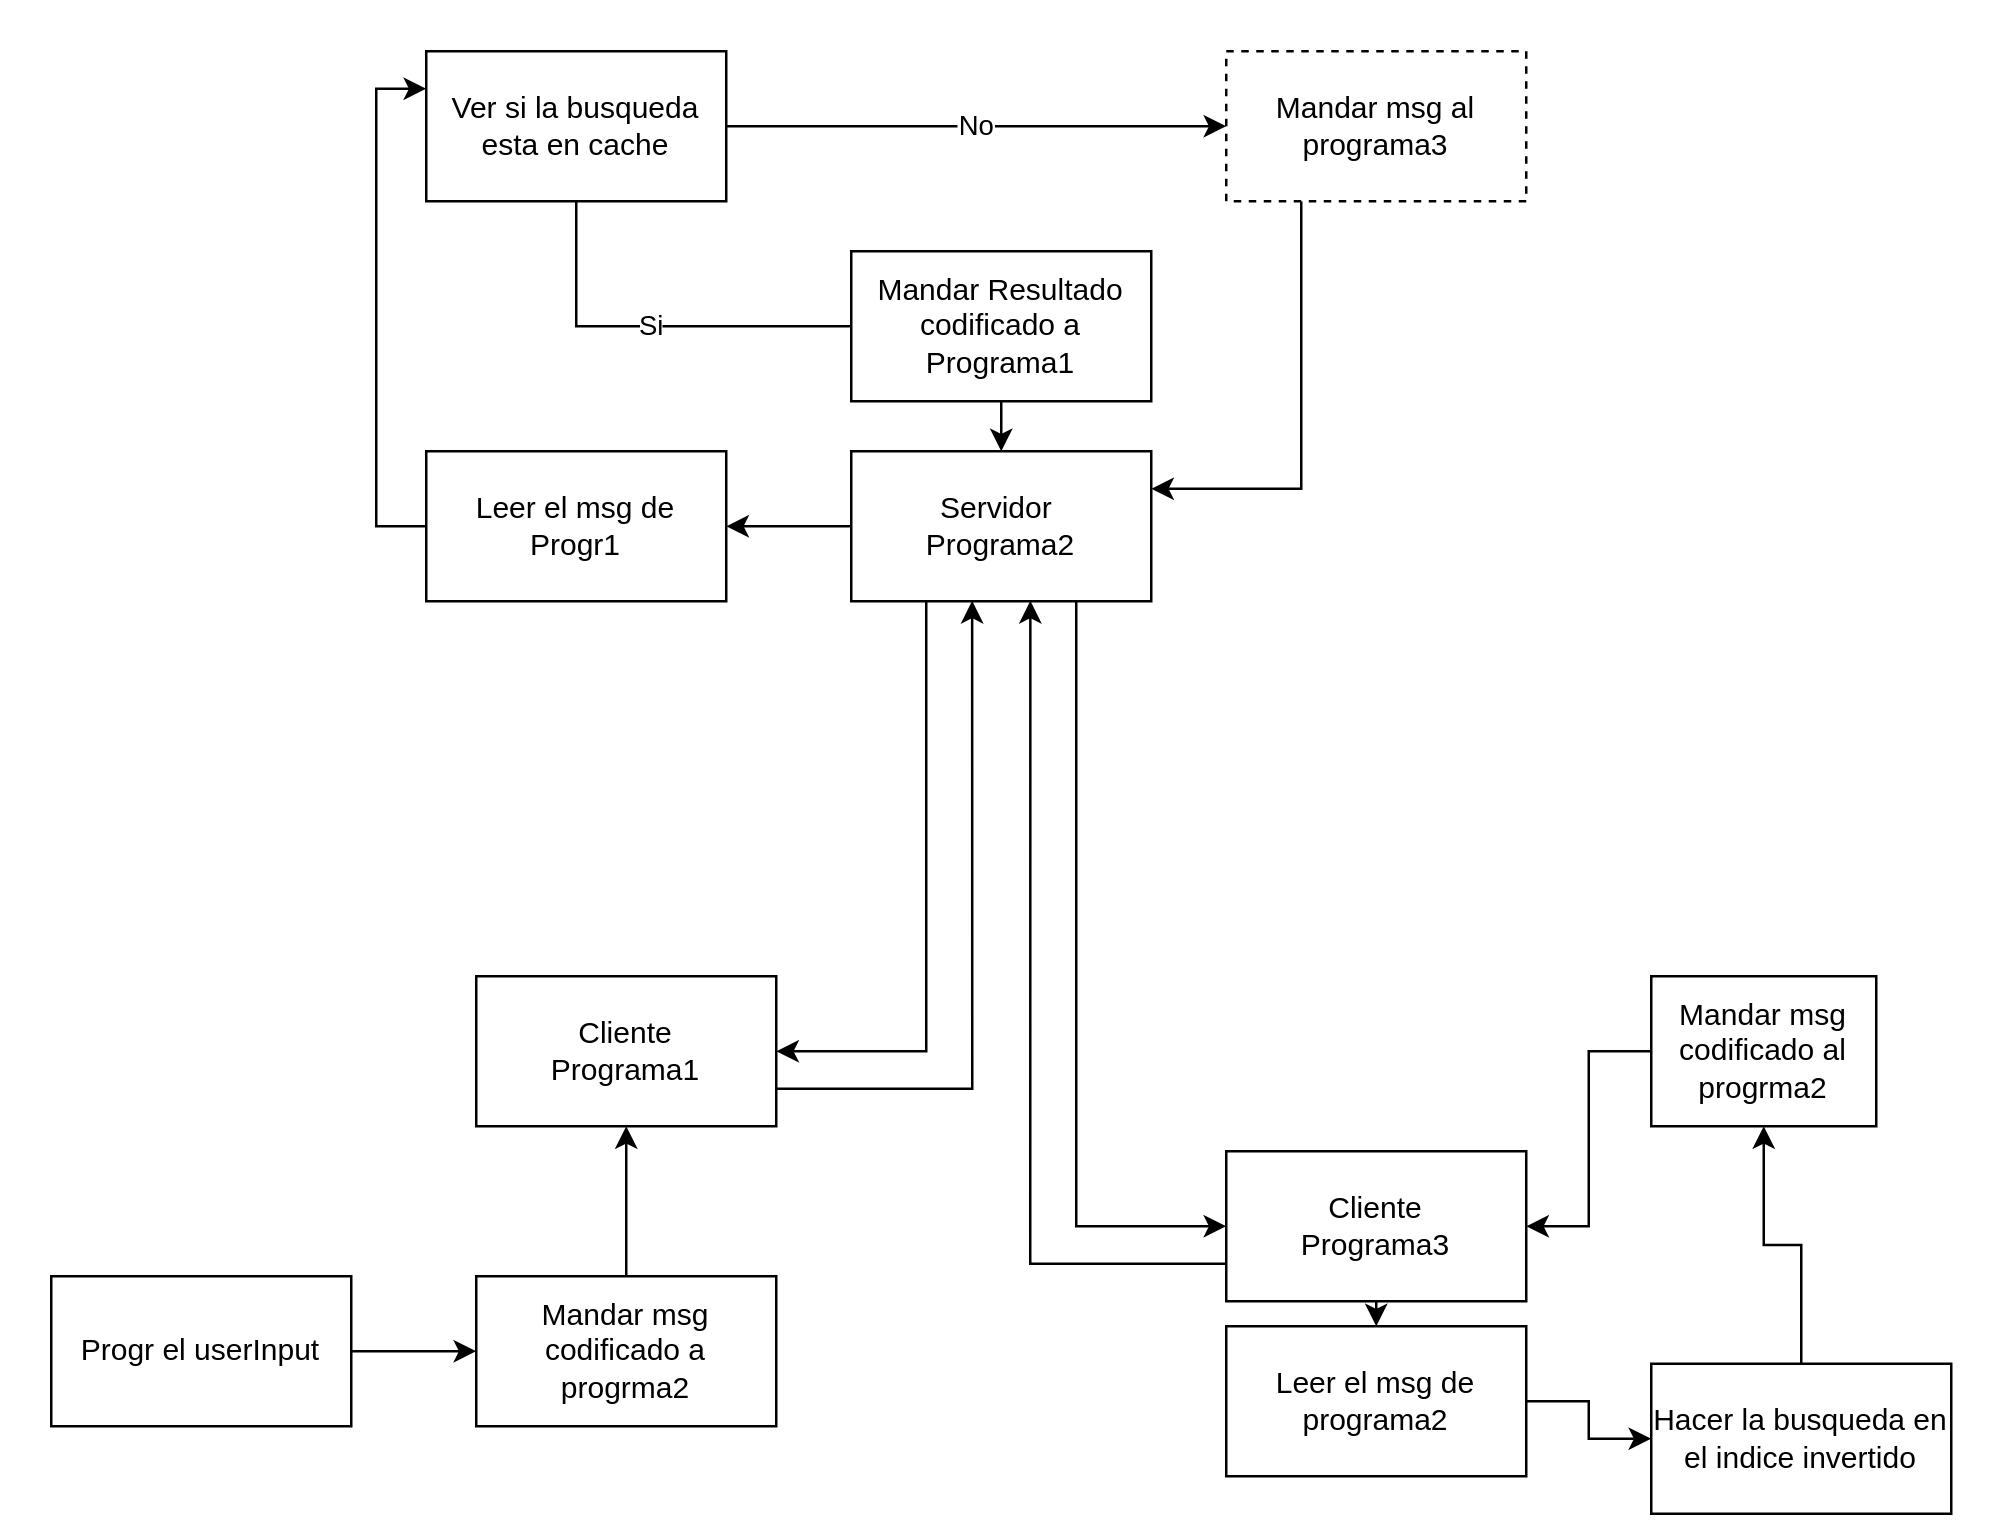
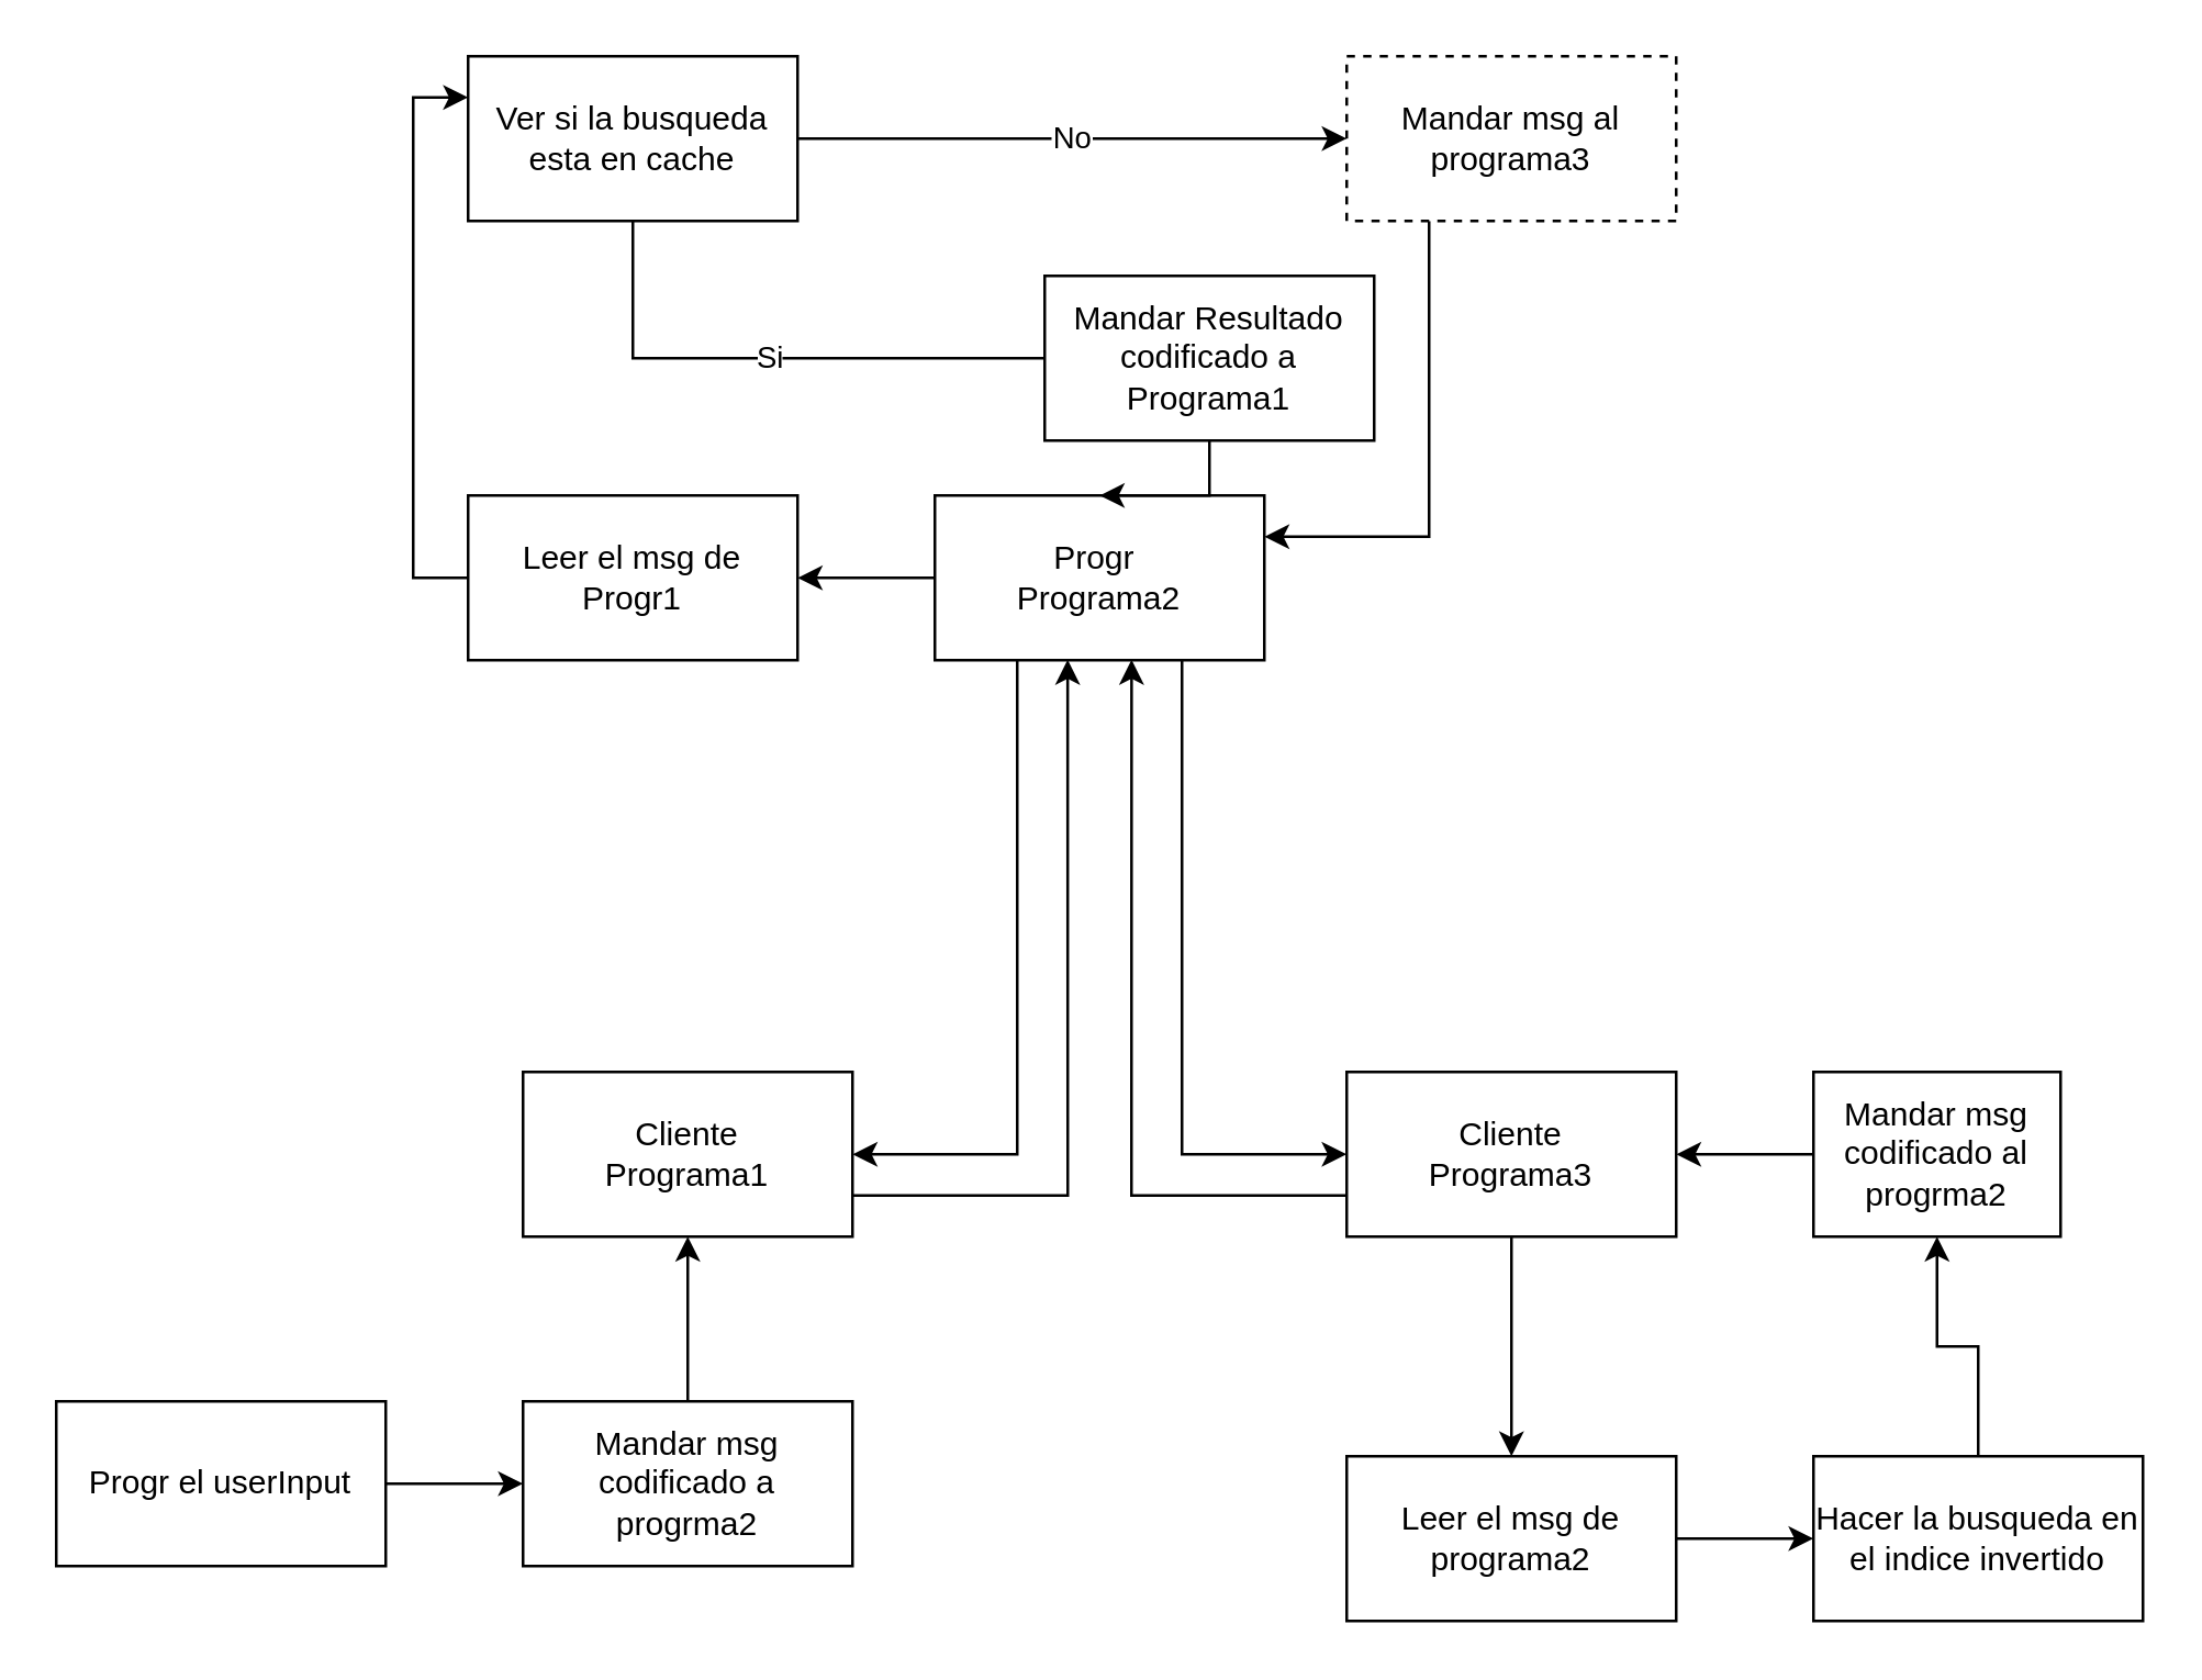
- <mxCell id="21" value="Mandar Resultado codificado a Programa1" style="rounded=0;whiteSpace=wrap;html=1;" vertex="1" parent="1"><mxGeometry x="340" width="120" height="60" as="geometry" y="100" /></mxCell>
+ <mxCell id="21" value="Mandar Resultado codificado a Programa1" style="rounded=0;whiteSpace=wrap;html=1;" vertex="1" parent="1"><mxGeometry x="380" y="100" width="120" height="60" as="geometry" /></mxCell>
- <mxCell id="5" value="Servidor&amp;nbsp;&lt;br&gt;Programa2" style="rounded=0;whiteSpace=wrap;html=1;" vertex="1" parent="1"><mxGeometry x="340" y="180" width="120" height="60" as="geometry" /></mxCell>
+ <mxCell id="5" value="Progr&amp;nbsp;&lt;br&gt;Programa2" style="rounded=0;whiteSpace=wrap;html=1;" vertex="1" parent="1"><mxGeometry x="340" y="180" width="120" height="60" as="geometry" /></mxCell>
- <mxCell id="9" value="Cliente&lt;br&gt;Programa3" style="rounded=0;whiteSpace=wrap;html=1;" vertex="1" parent="1"><mxGeometry x="490" y="460" width="120" height="60" as="geometry" /></mxCell>
+ <mxCell id="9" value="Cliente&lt;br&gt;Programa3" style="rounded=0;whiteSpace=wrap;html=1;" vertex="1" parent="1"><mxGeometry x="490" y="390" width="120" height="60" as="geometry" /></mxCell>
- <mxCell id="27" value="Hacer la busqueda en el indice invertido" style="rounded=0;whiteSpace=wrap;html=1;" vertex="1" parent="1"><mxGeometry x="660" y="545" width="120" height="60" as="geometry" /></mxCell>
+ <mxCell id="27" value="Hacer la busqueda en el indice invertido" style="rounded=0;whiteSpace=wrap;html=1;" vertex="1" parent="1"><mxGeometry x="660" y="530" width="120" height="60" as="geometry" /></mxCell>
